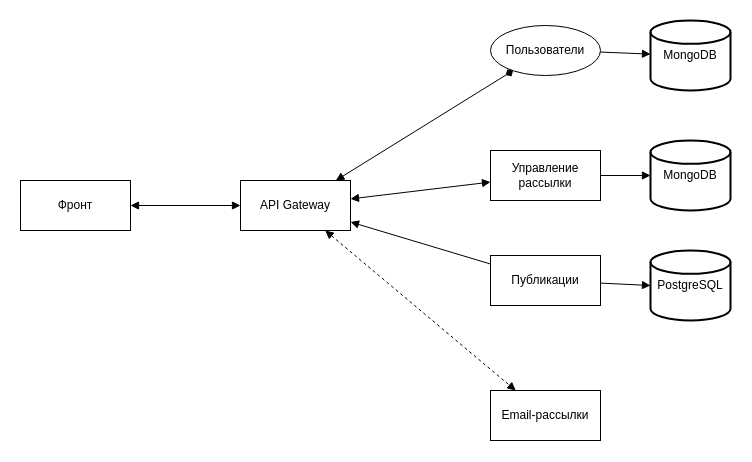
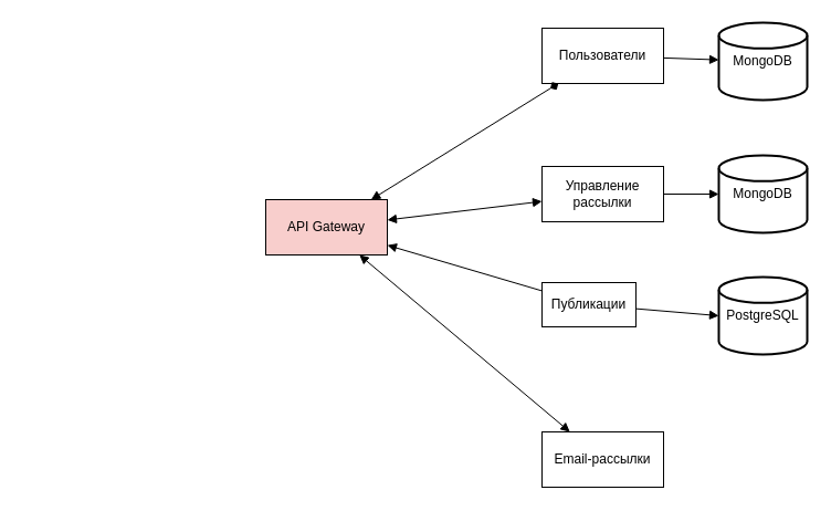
- <mxCell id="5" value="Пользователи" style="ellipse;html=1;whiteSpace=wrap;" vertex="1" parent="1"><mxGeometry x="490" y="25" width="110" height="50" as="geometry" /></mxCell>
+ <mxCell id="5" value="Пользователи" style="html=1;whiteSpace=wrap;" vertex="1" parent="1"><mxGeometry x="490" y="25" width="110" height="50" as="geometry" /></mxCell>
- <mxCell id="7" value="&lt;div&gt;Фронт&lt;/div&gt;" style="html=1;whiteSpace=wrap;" vertex="1" parent="1"><mxGeometry x="20" y="180" width="110" height="50" as="geometry" /></mxCell>
- <mxCell id="8" value="" style="endArrow=block;startArrow=block;endFill=1;startFill=1;html=1;rounded=0;" edge="1" parent="1" source="7" target="6"><mxGeometry width="160" relative="1" as="geometry"><mxPoint x="290" y="280" as="sourcePoint" /><mxPoint x="450" y="280" as="targetPoint" /></mxGeometry></mxCell>
- <mxCell id="6" value="&lt;div&gt;API Gateway&lt;/div&gt;" style="html=1;whiteSpace=wrap;" vertex="1" parent="1"><mxGeometry x="240" y="180" width="110" height="50" as="geometry" /></mxCell>
+ <mxCell id="6" value="&lt;div&gt;API Gateway&lt;/div&gt;" style="html=1;whiteSpace=wrap;fillColor=#f8cecc;" vertex="1" parent="1"><mxGeometry x="240" y="180" width="110" height="50" as="geometry" /></mxCell>
- <mxCell id="4" value="&lt;div&gt;Публикации&lt;/div&gt;" style="html=1;whiteSpace=wrap;" vertex="1" parent="1"><mxGeometry x="490" y="255" width="110" height="50" as="geometry" /></mxCell>
+ <mxCell id="4" value="&lt;div&gt;Публикации&lt;/div&gt;" style="html=1;whiteSpace=wrap;" vertex="1" parent="1"><mxGeometry x="490" y="255" width="85" height="40" as="geometry" /></mxCell>
- <mxCell id="11" value="" style="endArrow=block;startArrow=block;endFill=1;startFill=1;html=1;rounded=0;dashed=1;" edge="1" parent="1" source="6" target="3"><mxGeometry width="160" relative="1" as="geometry"><mxPoint x="250" y="380" as="sourcePoint" /><mxPoint x="360" y="380" as="targetPoint" /></mxGeometry></mxCell>
+ <mxCell id="11" value="" style="endArrow=block;startArrow=block;endFill=1;startFill=1;html=1;rounded=0;" edge="1" parent="1" source="6" target="3"><mxGeometry width="160" relative="1" as="geometry"><mxPoint x="250" y="380" as="sourcePoint" /><mxPoint x="360" y="380" as="targetPoint" /></mxGeometry></mxCell>
